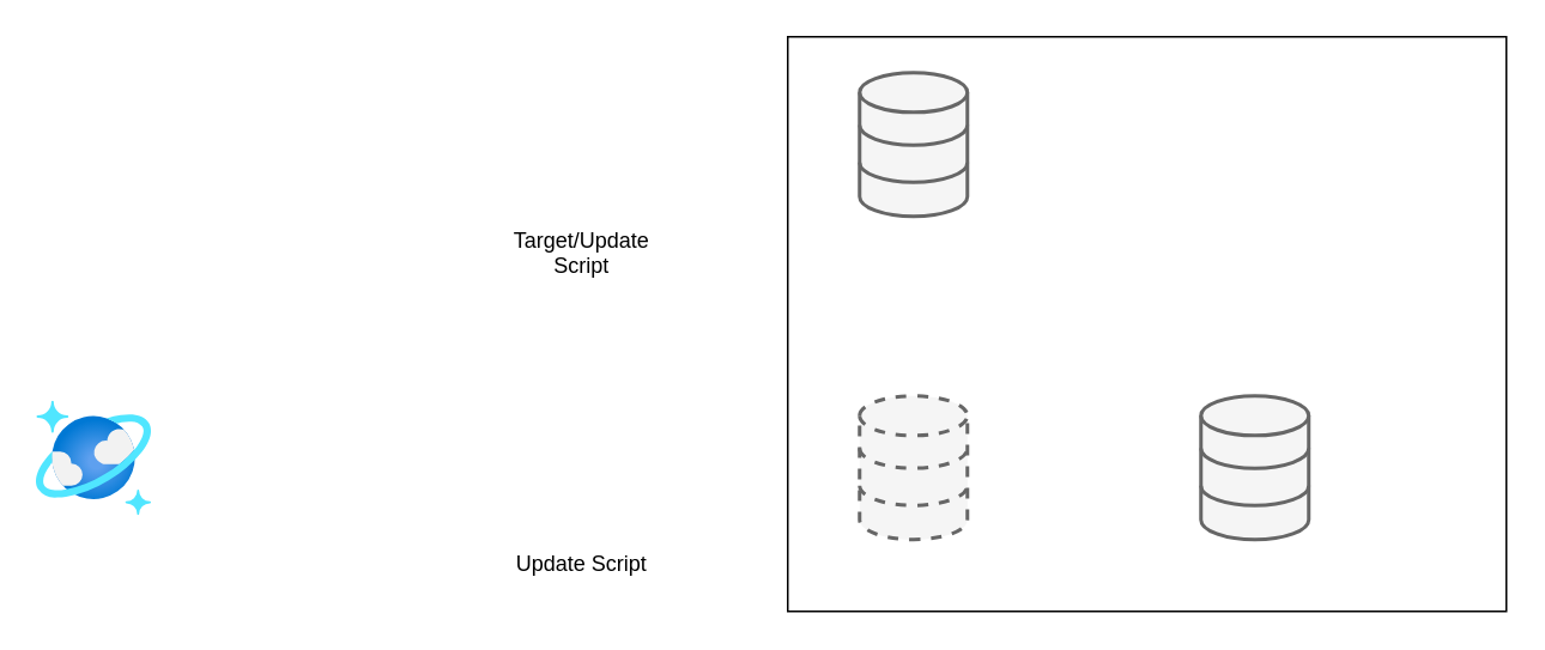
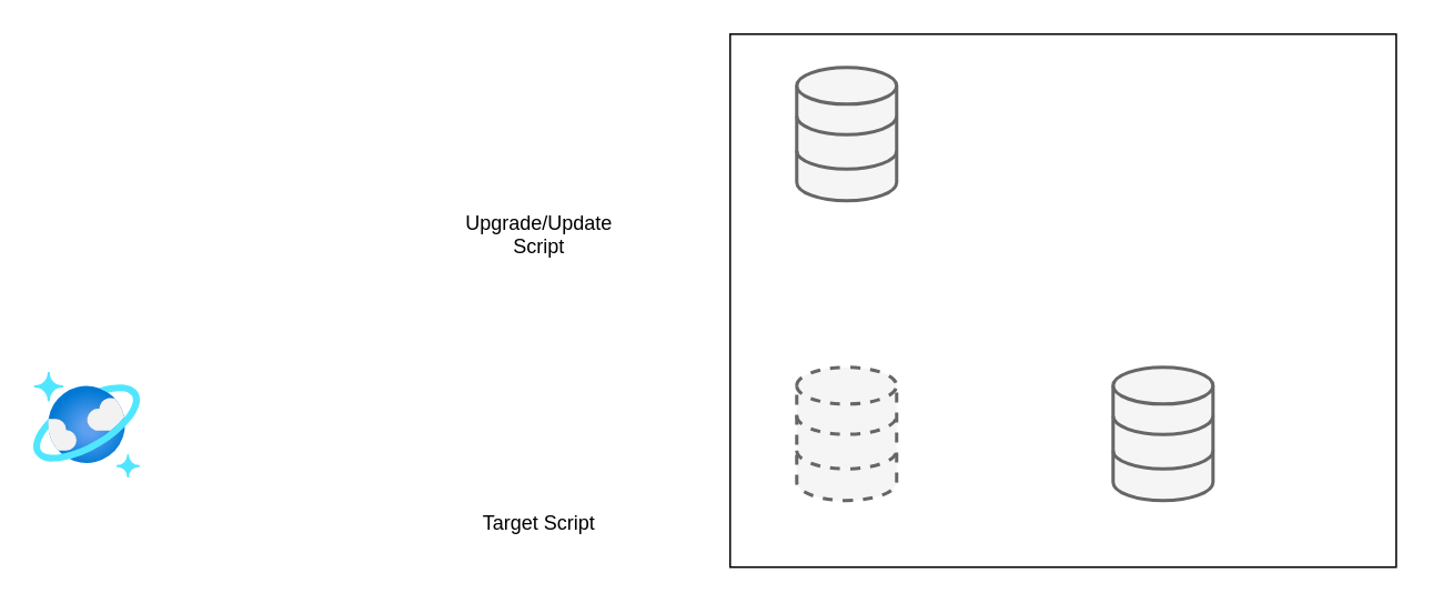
- <mxCell id="3" value="Target/Update &lt;br&gt;Script" style="shape=image;html=1;verticalAlign=top;verticalLabelPosition=bottom;labelBackgroundColor=#ffffff;imageAspect=0;aspect=fixed;image=https://cdn1.iconfinder.com/data/icons/hawcons/32/699597-icon-89-document-file-sql-128.png" vertex="1" parent="1"><mxGeometry x="278" y="30" width="90" height="90" as="geometry" /></mxCell>
+ <mxCell id="3" value="Upgrade/Update &lt;br&gt;Script" style="shape=image;html=1;verticalAlign=top;verticalLabelPosition=bottom;labelBackgroundColor=#ffffff;imageAspect=0;aspect=fixed;image=https://cdn1.iconfinder.com/data/icons/hawcons/32/699597-icon-89-document-file-sql-128.png" vertex="1" parent="1"><mxGeometry x="278" y="30" width="90" height="90" as="geometry" /></mxCell>
- <mxCell id="4" value="Update Script" style="shape=image;html=1;verticalAlign=top;verticalLabelPosition=bottom;labelBackgroundColor=#ffffff;imageAspect=0;aspect=fixed;image=https://cdn1.iconfinder.com/data/icons/hawcons/32/699597-icon-89-document-file-sql-128.png" vertex="1" parent="1"><mxGeometry x="278" y="210" width="90" height="90" as="geometry" /></mxCell>
+ <mxCell id="4" value="Target Script" style="shape=image;html=1;verticalAlign=top;verticalLabelPosition=bottom;labelBackgroundColor=#ffffff;imageAspect=0;aspect=fixed;image=https://cdn1.iconfinder.com/data/icons/hawcons/32/699597-icon-89-document-file-sql-128.png" vertex="1" parent="1"><mxGeometry x="278" y="210" width="90" height="90" as="geometry" /></mxCell>
